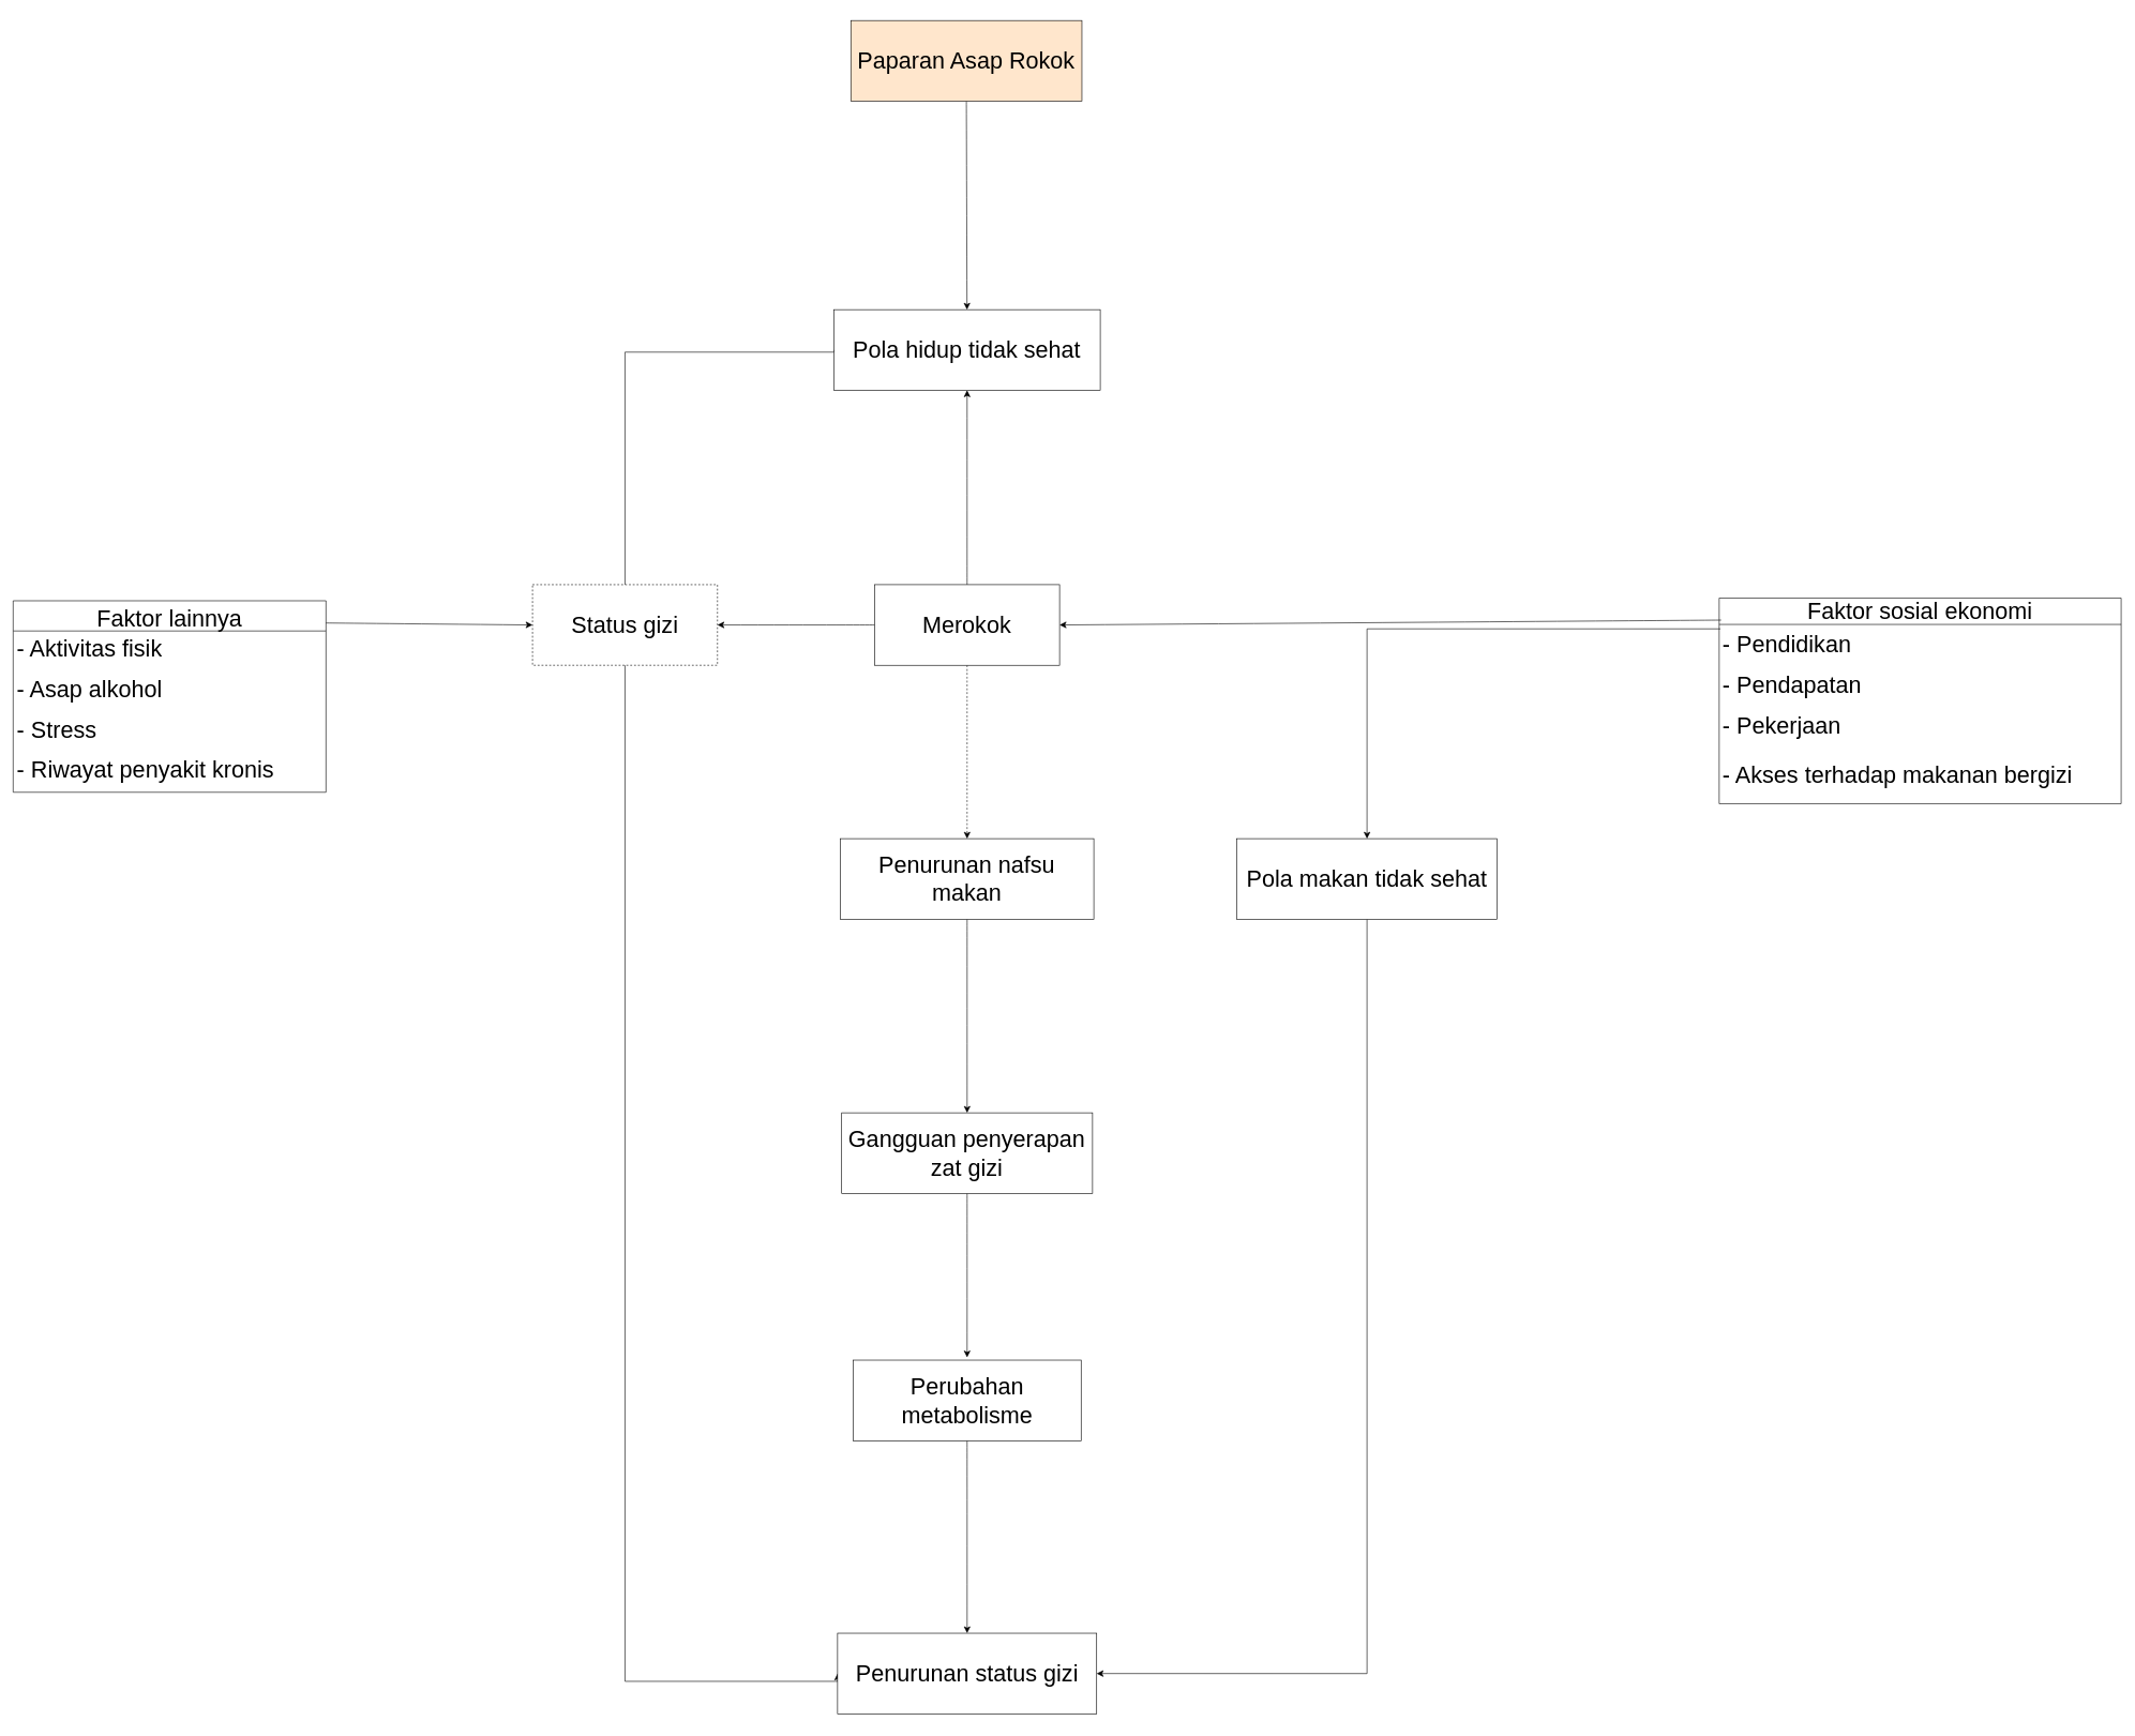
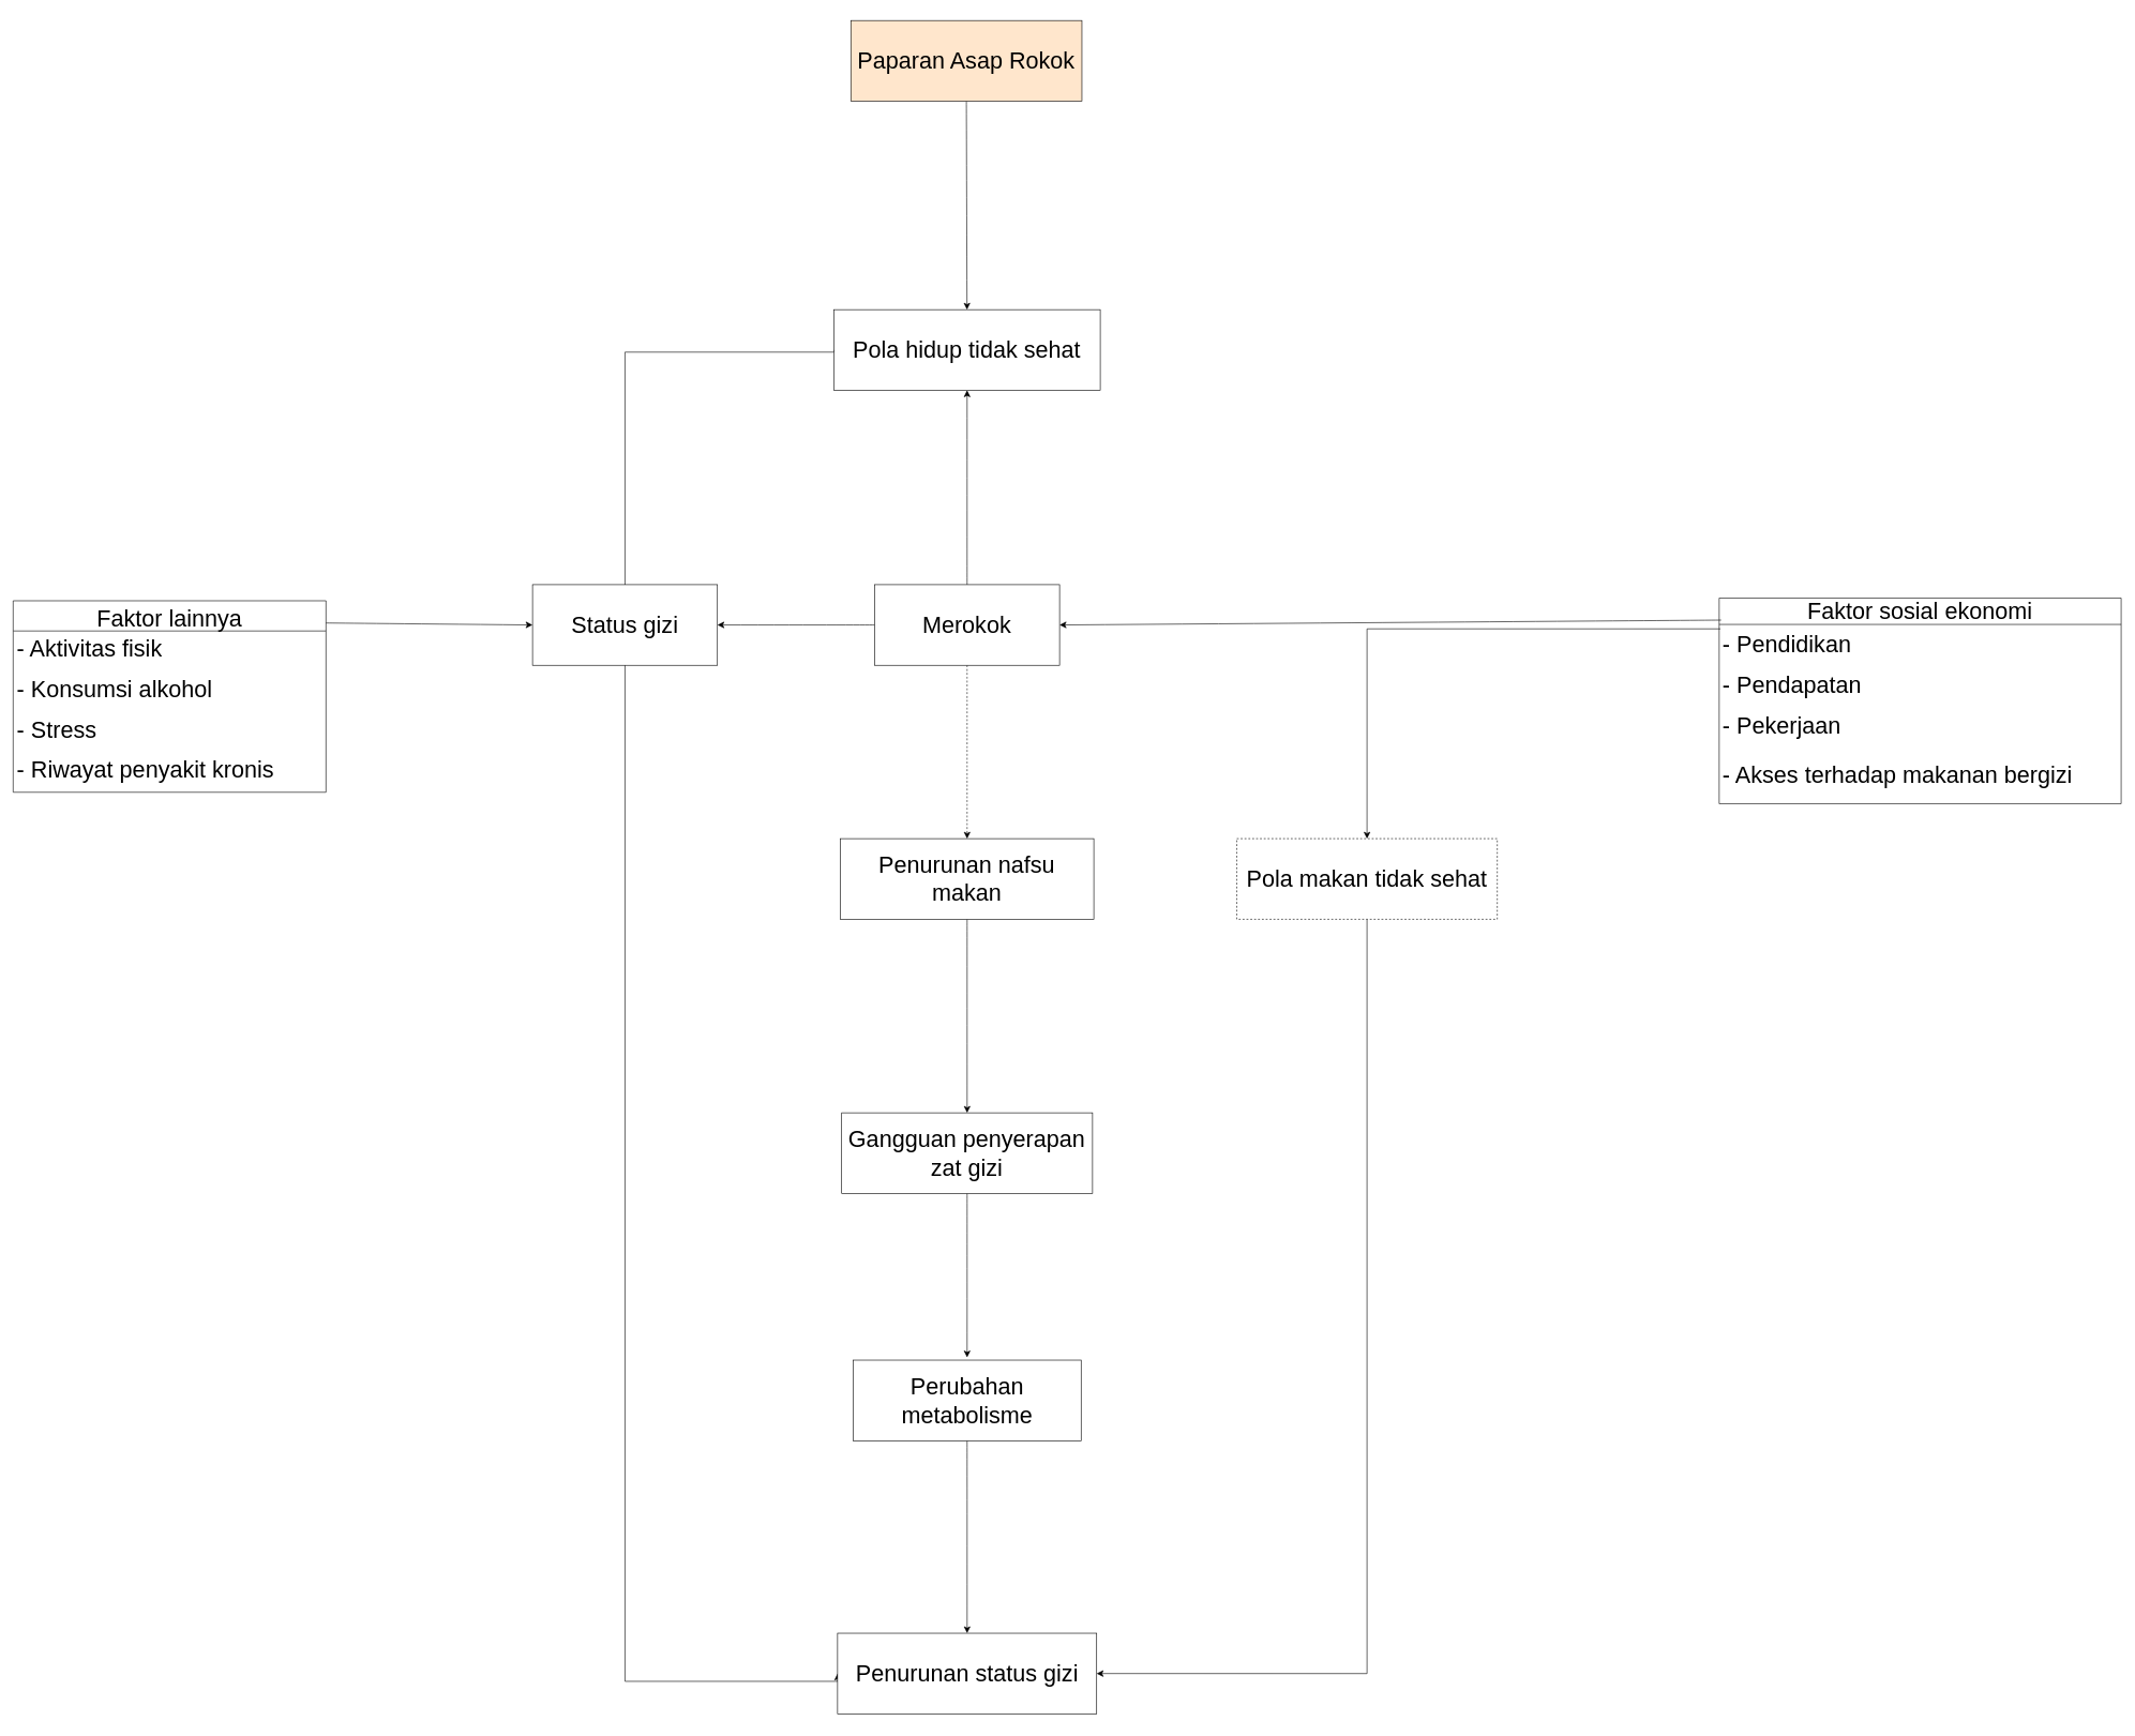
- <mxCell id="11" value="&lt;font style=&quot;font-size: 36px;&quot;&gt;Status gizi&lt;/font&gt;" style="rounded=0;whiteSpace=wrap;html=1;dashed=1;" parent="2" vertex="1"><mxGeometry x="808.098" y="888.999" width="287.75" height="125.506" as="geometry" /></mxCell>
+ <mxCell id="11" value="&lt;font style=&quot;font-size: 36px;&quot;&gt;Status gizi&lt;/font&gt;" style="rounded=0;whiteSpace=wrap;html=1;" parent="2" vertex="1"><mxGeometry x="808.098" y="888.999" width="287.75" height="125.506" as="geometry" /></mxCell>
- <mxCell id="14" value="&lt;font style=&quot;font-size: 36px;&quot;&gt;- Asap alkohol&lt;/font&gt;" style="text;strokeColor=none;fillColor=none;spacingLeft=4;spacingRight=4;overflow=hidden;rotatable=0;points=[[0,0.5],[1,0.5]];portConstraint=eastwest;fontSize=12;whiteSpace=wrap;html=1;" parent="12" vertex="1"><mxGeometry y="109.753" width="486.777" height="62.753" as="geometry" /></mxCell>
+ <mxCell id="14" value="&lt;font style=&quot;font-size: 36px;&quot;&gt;- Konsumsi alkohol&lt;/font&gt;" style="text;strokeColor=none;fillColor=none;spacingLeft=4;spacingRight=4;overflow=hidden;rotatable=0;points=[[0,0.5],[1,0.5]];portConstraint=eastwest;fontSize=12;whiteSpace=wrap;html=1;" parent="12" vertex="1"><mxGeometry y="109.753" width="486.777" height="62.753" as="geometry" /></mxCell>
- <mxCell id="25" value="&lt;font style=&quot;font-size: 36px;&quot;&gt;Pola makan tidak sehat&lt;/font&gt;" style="rounded=0;whiteSpace=wrap;html=1;" parent="2" vertex="1"><mxGeometry x="1903.946" y="1284.342" width="405.248" height="125.506" as="geometry" /></mxCell>
+ <mxCell id="25" value="&lt;font style=&quot;font-size: 36px;&quot;&gt;Pola makan tidak sehat&lt;/font&gt;" style="rounded=0;whiteSpace=wrap;html=1;dashed=1;" parent="2" vertex="1"><mxGeometry x="1903.946" y="1284.342" width="405.248" height="125.506" as="geometry" /></mxCell>
